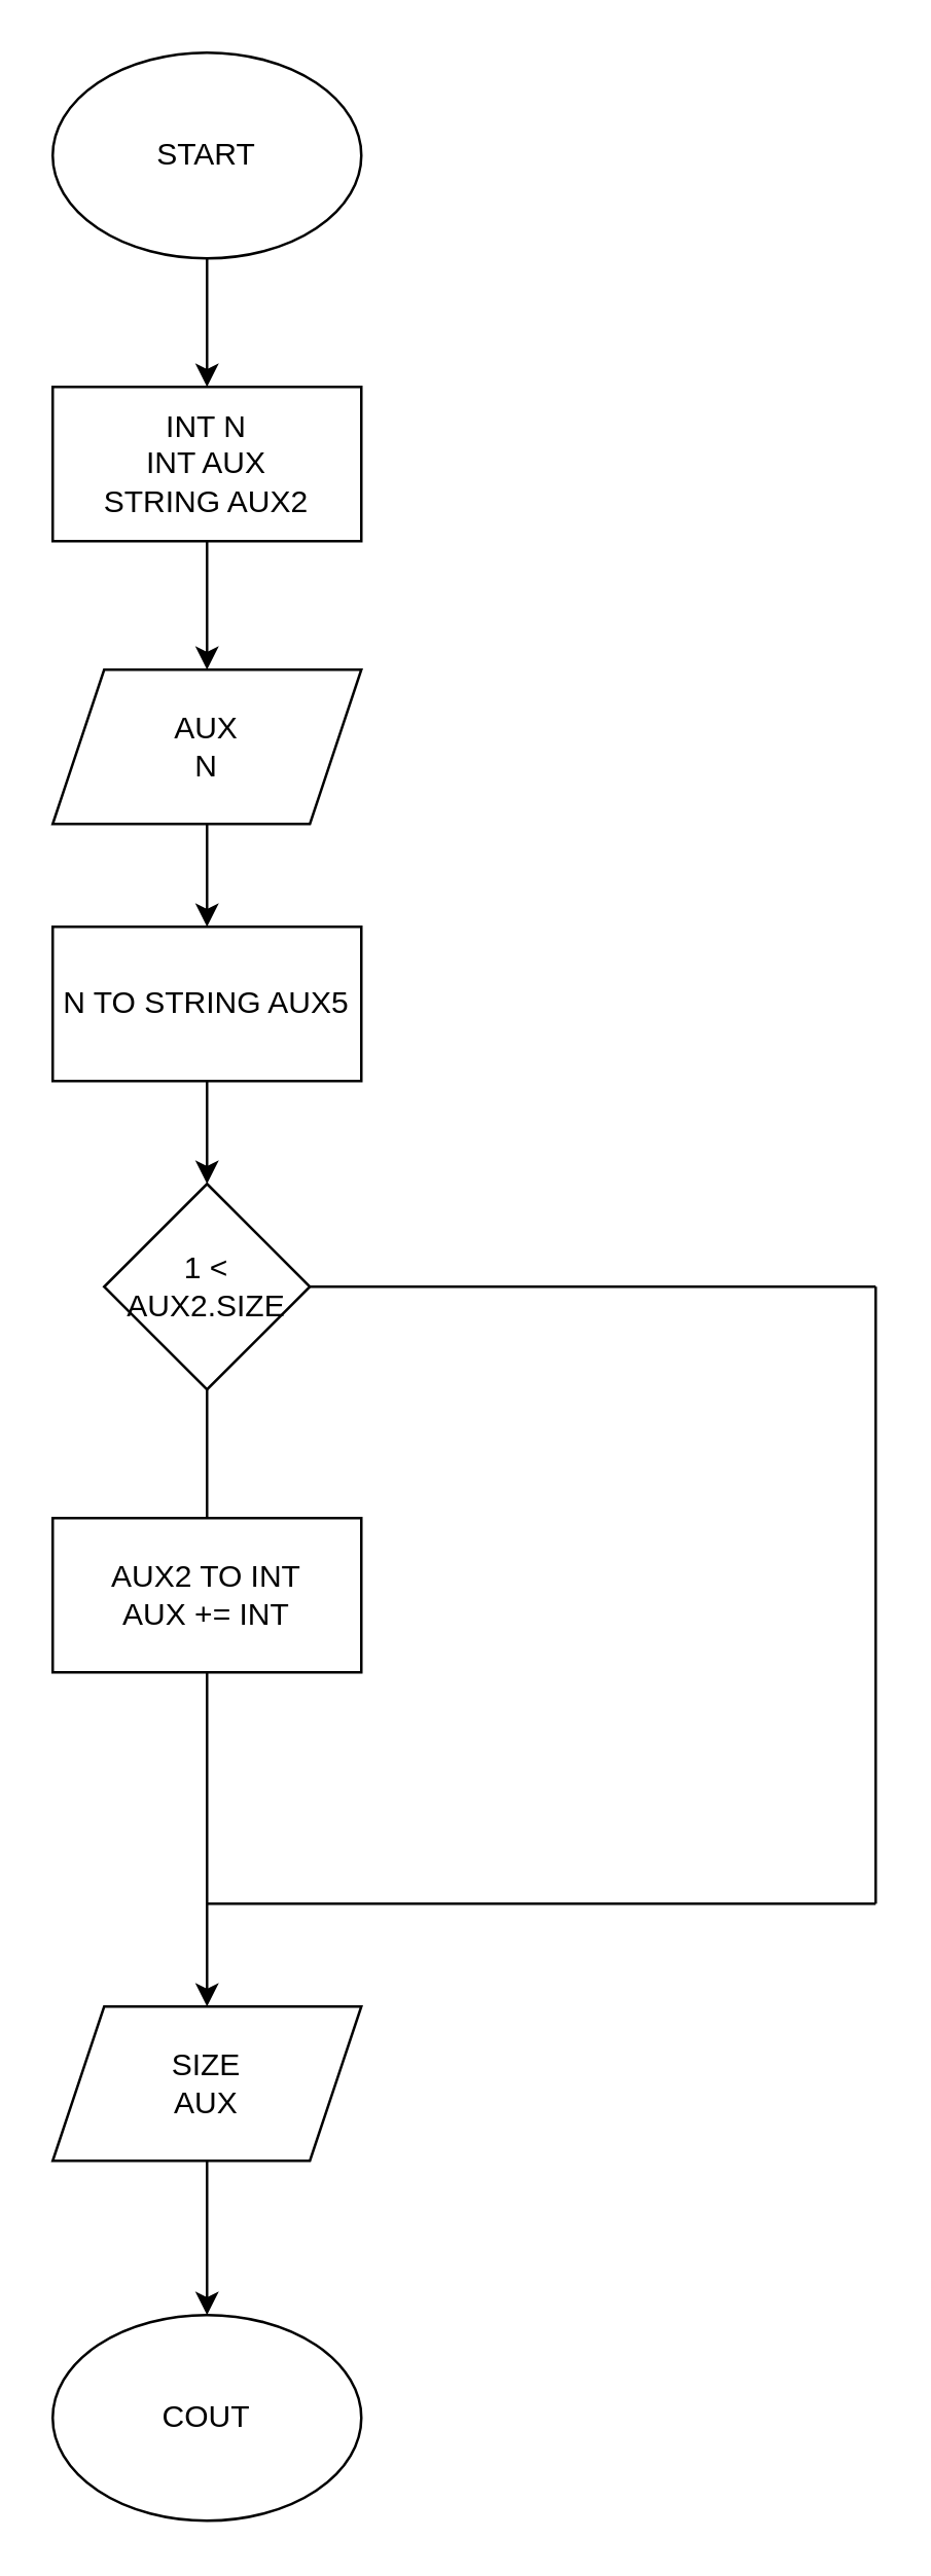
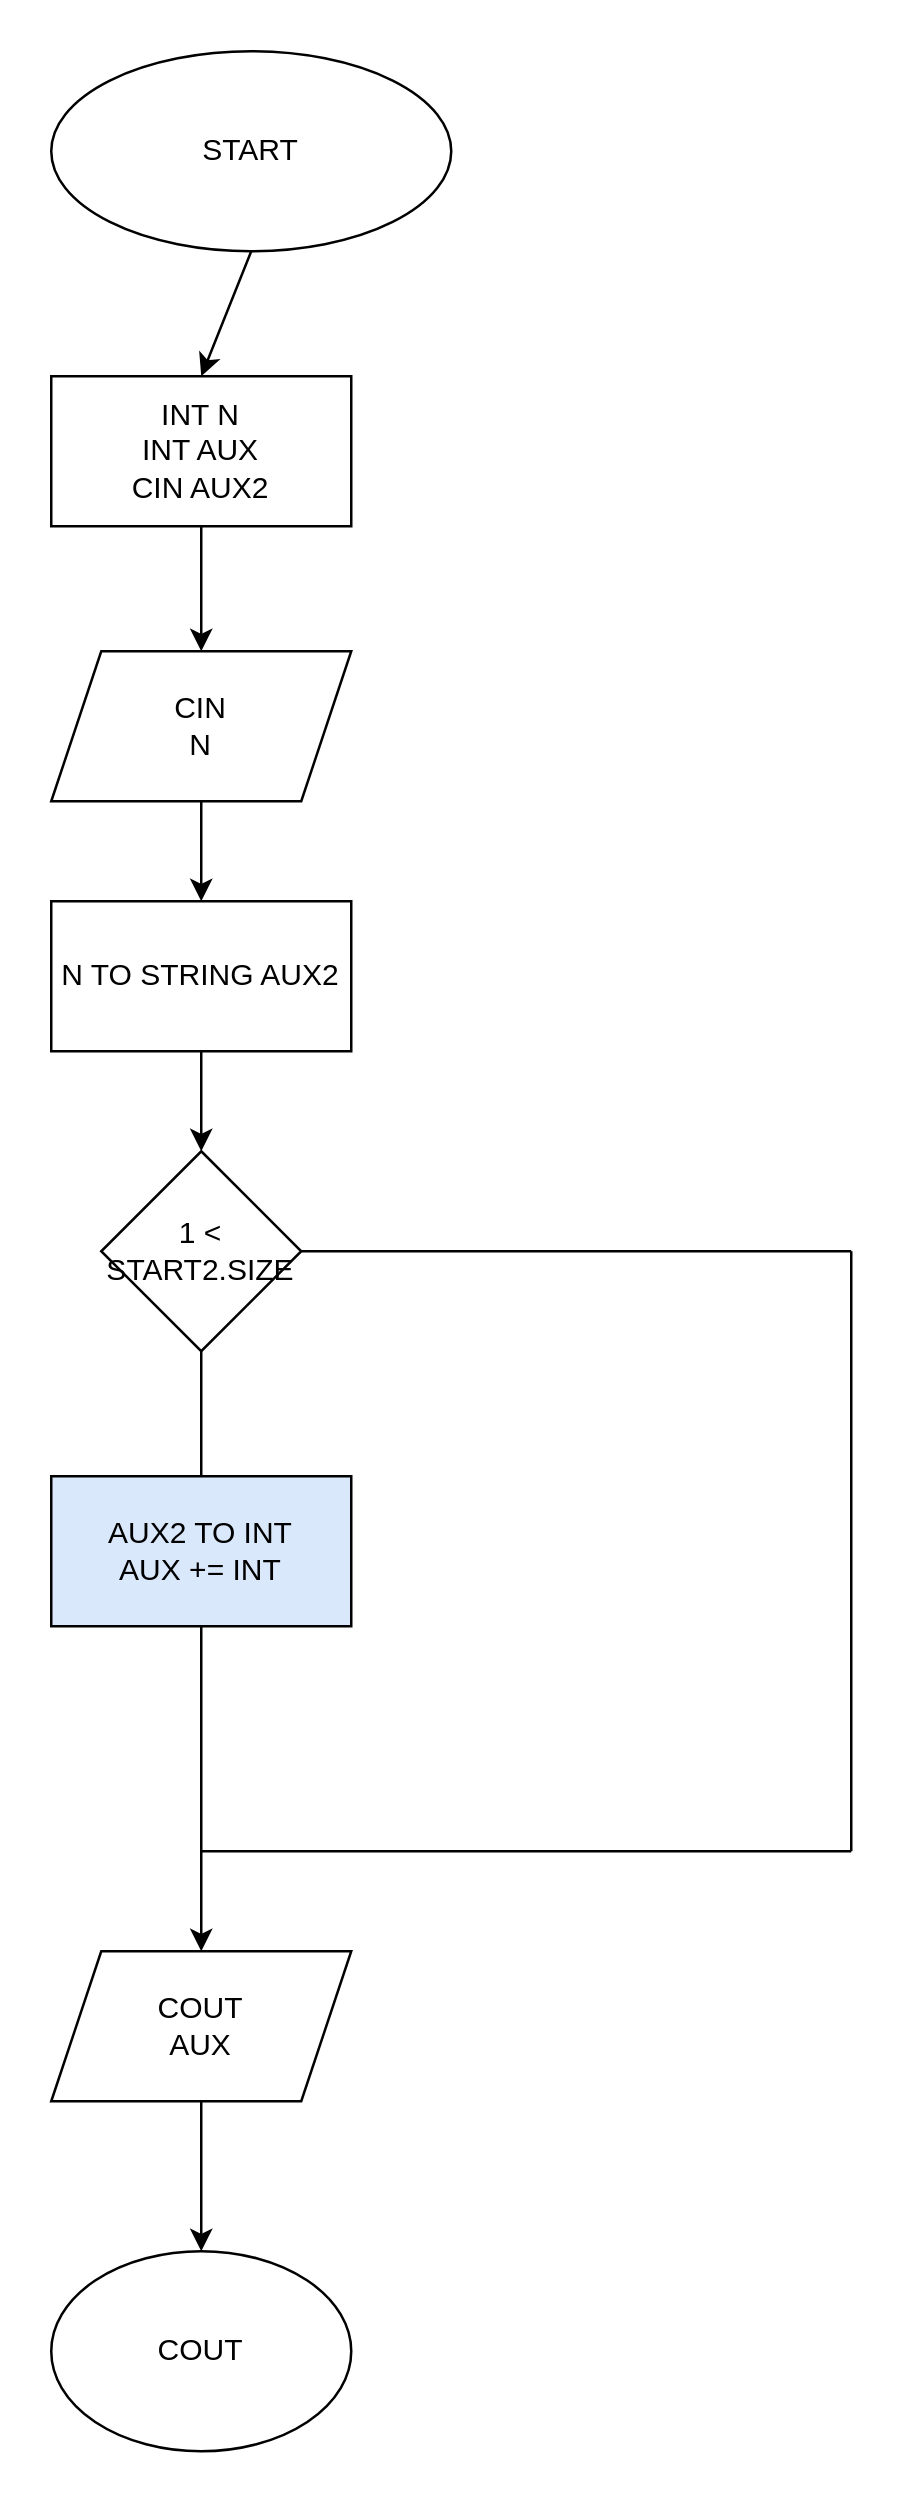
- <mxCell id="2" value="START" style="ellipse;whiteSpace=wrap;html=1;" vertex="1" parent="1"><mxGeometry x="20" width="120" height="80" as="geometry" y="20" /></mxCell>
+ <mxCell id="2" value="START" style="ellipse;whiteSpace=wrap;html=1;" vertex="1" parent="1"><mxGeometry x="20" y="20" width="160" height="80" as="geometry" /></mxCell>
- <mxCell id="4" value="INT N&lt;div&gt;INT AUX&lt;/div&gt;&lt;div&gt;STRING AUX2&lt;/div&gt;" style="rounded=0;whiteSpace=wrap;html=1;" vertex="1" parent="1"><mxGeometry x="20" y="150" width="120" height="60" as="geometry" /></mxCell>
+ <mxCell id="4" value="INT N&lt;div&gt;INT AUX&lt;/div&gt;&lt;div&gt;CIN AUX2&lt;/div&gt;" style="rounded=0;whiteSpace=wrap;html=1;" vertex="1" parent="1"><mxGeometry x="20" y="150" width="120" height="60" as="geometry" /></mxCell>
- <mxCell id="6" value="AUX&lt;div&gt;N&lt;/div&gt;" style="shape=parallelogram;perimeter=parallelogramPerimeter;whiteSpace=wrap;html=1;fixedSize=1;" vertex="1" parent="1"><mxGeometry x="20" y="260" width="120" height="60" as="geometry" /></mxCell>
+ <mxCell id="6" value="CIN&lt;div&gt;N&lt;/div&gt;" style="shape=parallelogram;perimeter=parallelogramPerimeter;whiteSpace=wrap;html=1;fixedSize=1;" vertex="1" parent="1"><mxGeometry x="20" y="260" width="120" height="60" as="geometry" /></mxCell>
- <mxCell id="8" value="N TO STRING AUX5" style="rounded=0;whiteSpace=wrap;html=1;" vertex="1" parent="1"><mxGeometry x="20" y="360" width="120" height="60" as="geometry" /></mxCell>
+ <mxCell id="8" value="N TO STRING AUX2" style="rounded=0;whiteSpace=wrap;html=1;" vertex="1" parent="1"><mxGeometry x="20" y="360" width="120" height="60" as="geometry" /></mxCell>
- <mxCell id="10" value="1 &amp;lt; AUX2.SIZE" style="rhombus;whiteSpace=wrap;html=1;" vertex="1" parent="1"><mxGeometry x="40" y="460" width="80" height="80" as="geometry" /></mxCell>
+ <mxCell id="10" value="1 &amp;lt; START2.SIZE" style="rhombus;whiteSpace=wrap;html=1;" vertex="1" parent="1"><mxGeometry x="40" y="460" width="80" height="80" as="geometry" /></mxCell>
- <mxCell id="12" value="AUX2 TO INT&lt;div&gt;AUX += INT&lt;/div&gt;" style="rounded=0;whiteSpace=wrap;html=1;" vertex="1" parent="1"><mxGeometry x="20" y="590" width="120" height="60" as="geometry" /></mxCell>
+ <mxCell id="12" value="AUX2 TO INT&lt;div&gt;AUX += INT&lt;/div&gt;" style="rounded=0;whiteSpace=wrap;html=1;fillColor=#dae8fc;" vertex="1" parent="1"><mxGeometry x="20" y="590" width="120" height="60" as="geometry" /></mxCell>
- <mxCell id="17" value="SIZE&lt;div&gt;AUX&lt;/div&gt;" style="shape=parallelogram;perimeter=parallelogramPerimeter;whiteSpace=wrap;html=1;fixedSize=1;" vertex="1" parent="1"><mxGeometry x="20" y="780" width="120" height="60" as="geometry" /></mxCell>
+ <mxCell id="17" value="COUT&lt;div&gt;AUX&lt;/div&gt;" style="shape=parallelogram;perimeter=parallelogramPerimeter;whiteSpace=wrap;html=1;fixedSize=1;" vertex="1" parent="1"><mxGeometry x="20" y="780" width="120" height="60" as="geometry" /></mxCell>
